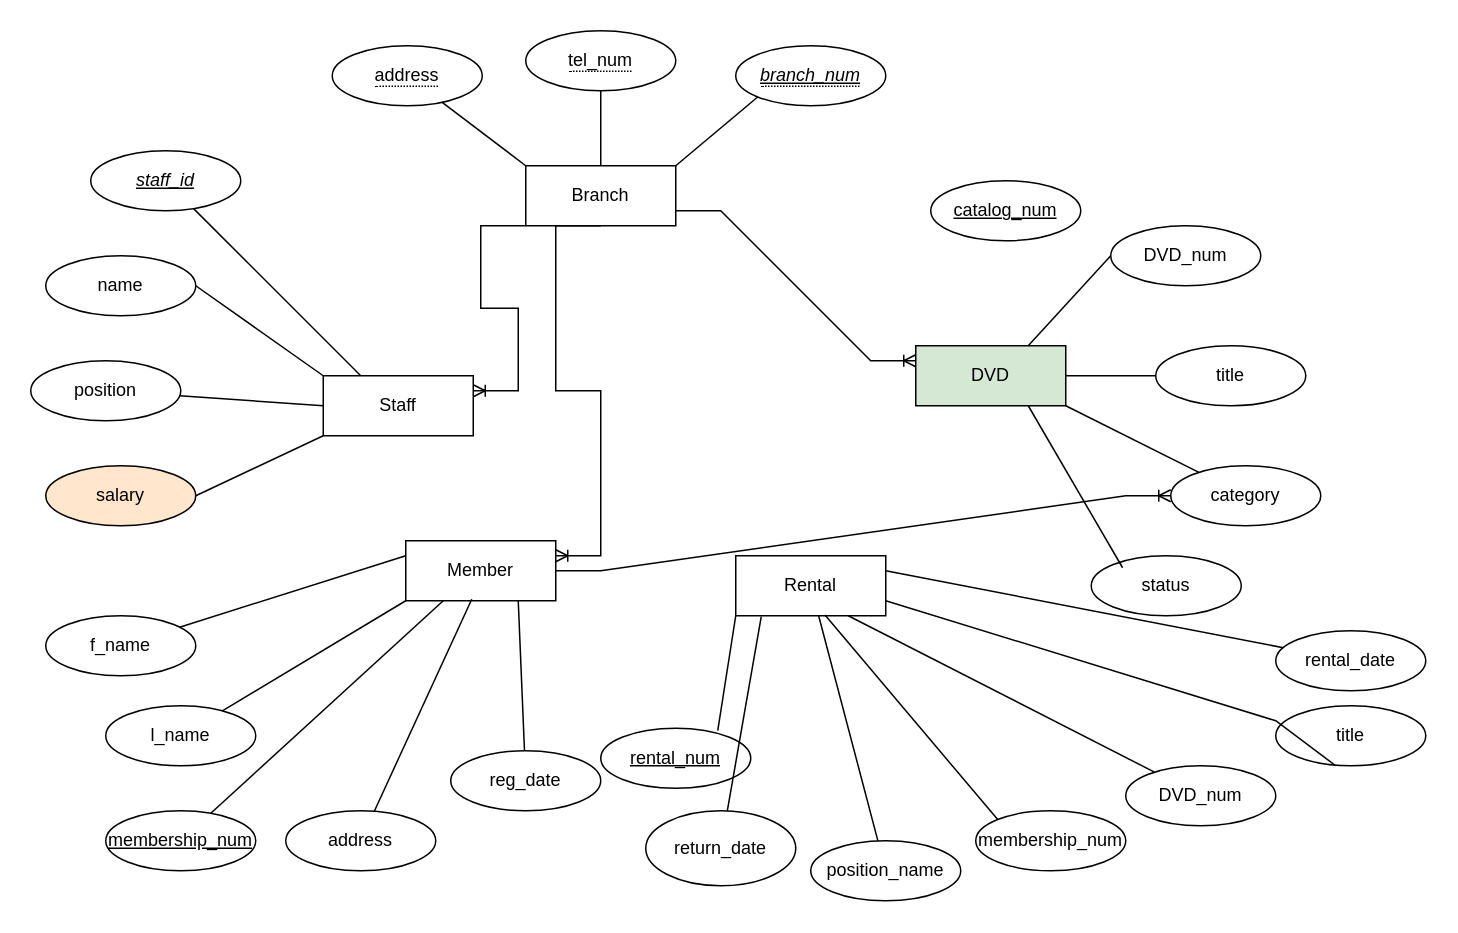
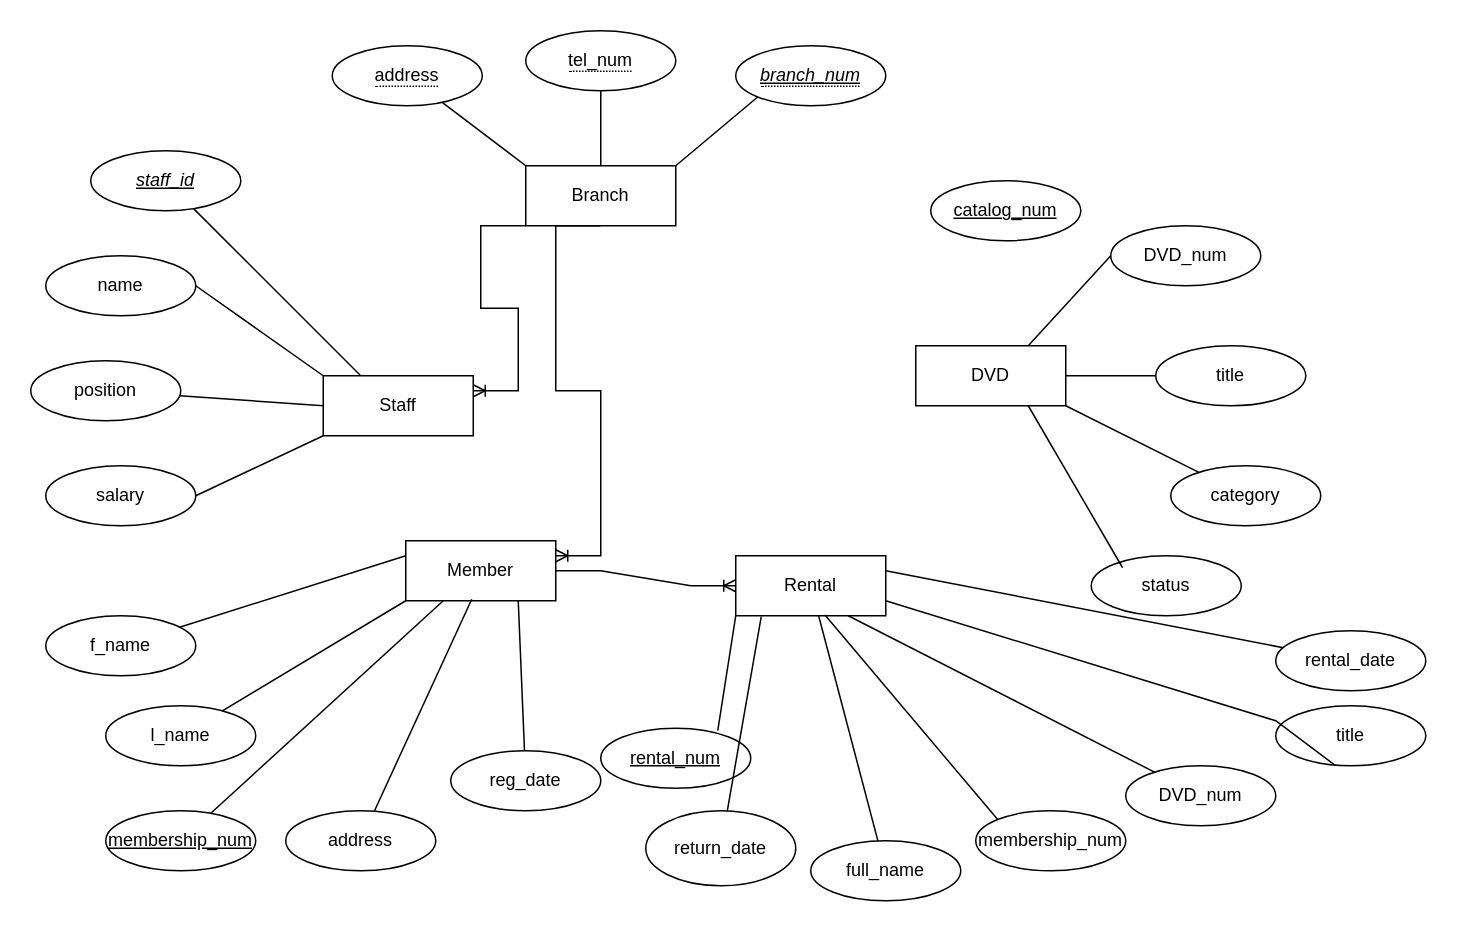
- <mxCell id="55" value="" style="edgeStyle=entityRelationEdgeStyle;fontSize=12;html=1;endArrow=ERoneToMany;rounded=0;entryX=0;entryY=0.25;entryDx=0;entryDy=0;exitX=1;exitY=0.75;exitDx=0;exitDy=0;" edge="1" parent="1" source="2" target="4"><mxGeometry width="100" height="100" relative="1" as="geometry"><mxPoint x="380" y="340" as="sourcePoint" /><mxPoint x="480" y="240" as="targetPoint" /></mxGeometry></mxCell>
- <mxCell id="4" value="DVD&lt;br&gt;" style="whiteSpace=wrap;html=1;align=center;fillColor=#d5e8d4;" vertex="1" parent="1"><mxGeometry x="610" y="230" width="100" height="40" as="geometry" /></mxCell>
+ <mxCell id="4" value="DVD&lt;br&gt;" style="whiteSpace=wrap;html=1;align=center;" vertex="1" parent="1"><mxGeometry x="610" y="230" width="100" height="40" as="geometry" /></mxCell>
- <mxCell id="13" value="salary" style="ellipse;whiteSpace=wrap;html=1;align=center;fillColor=#ffe6cc;" vertex="1" parent="1"><mxGeometry x="30" y="310" width="100" height="40" as="geometry" /></mxCell>
+ <mxCell id="13" value="salary" style="ellipse;whiteSpace=wrap;html=1;align=center;" vertex="1" parent="1"><mxGeometry x="30" y="310" width="100" height="40" as="geometry" /></mxCell>
- <mxCell id="56" value="" style="edgeStyle=entityRelationEdgeStyle;fontSize=12;html=1;endArrow=ERoneToMany;rounded=0;exitX=1;exitY=0.5;exitDx=0;exitDy=0;" edge="1" parent="1" source="5" target="22"><mxGeometry width="100" height="100" relative="1" as="geometry"><mxPoint x="380" y="340" as="sourcePoint" /><mxPoint x="480" y="240" as="targetPoint" /></mxGeometry></mxCell>
+ <mxCell id="56" value="" style="edgeStyle=entityRelationEdgeStyle;fontSize=12;html=1;endArrow=ERoneToMany;rounded=0;exitX=1;exitY=0.5;exitDx=0;exitDy=0;entryX=0;entryY=0.5;entryDx=0;entryDy=0;" edge="1" parent="1" source="5" target="6"><mxGeometry width="100" height="100" relative="1" as="geometry"><mxPoint x="380" y="340" as="sourcePoint" /><mxPoint x="480" y="240" as="targetPoint" /></mxGeometry></mxCell>
- <mxCell id="43" value="position_name" style="ellipse;whiteSpace=wrap;html=1;align=center;" vertex="1" parent="1"><mxGeometry x="540" y="560" width="100" height="40" as="geometry" /></mxCell>
+ <mxCell id="43" value="full_name" style="ellipse;whiteSpace=wrap;html=1;align=center;" vertex="1" parent="1"><mxGeometry x="540" y="560" width="100" height="40" as="geometry" /></mxCell>
